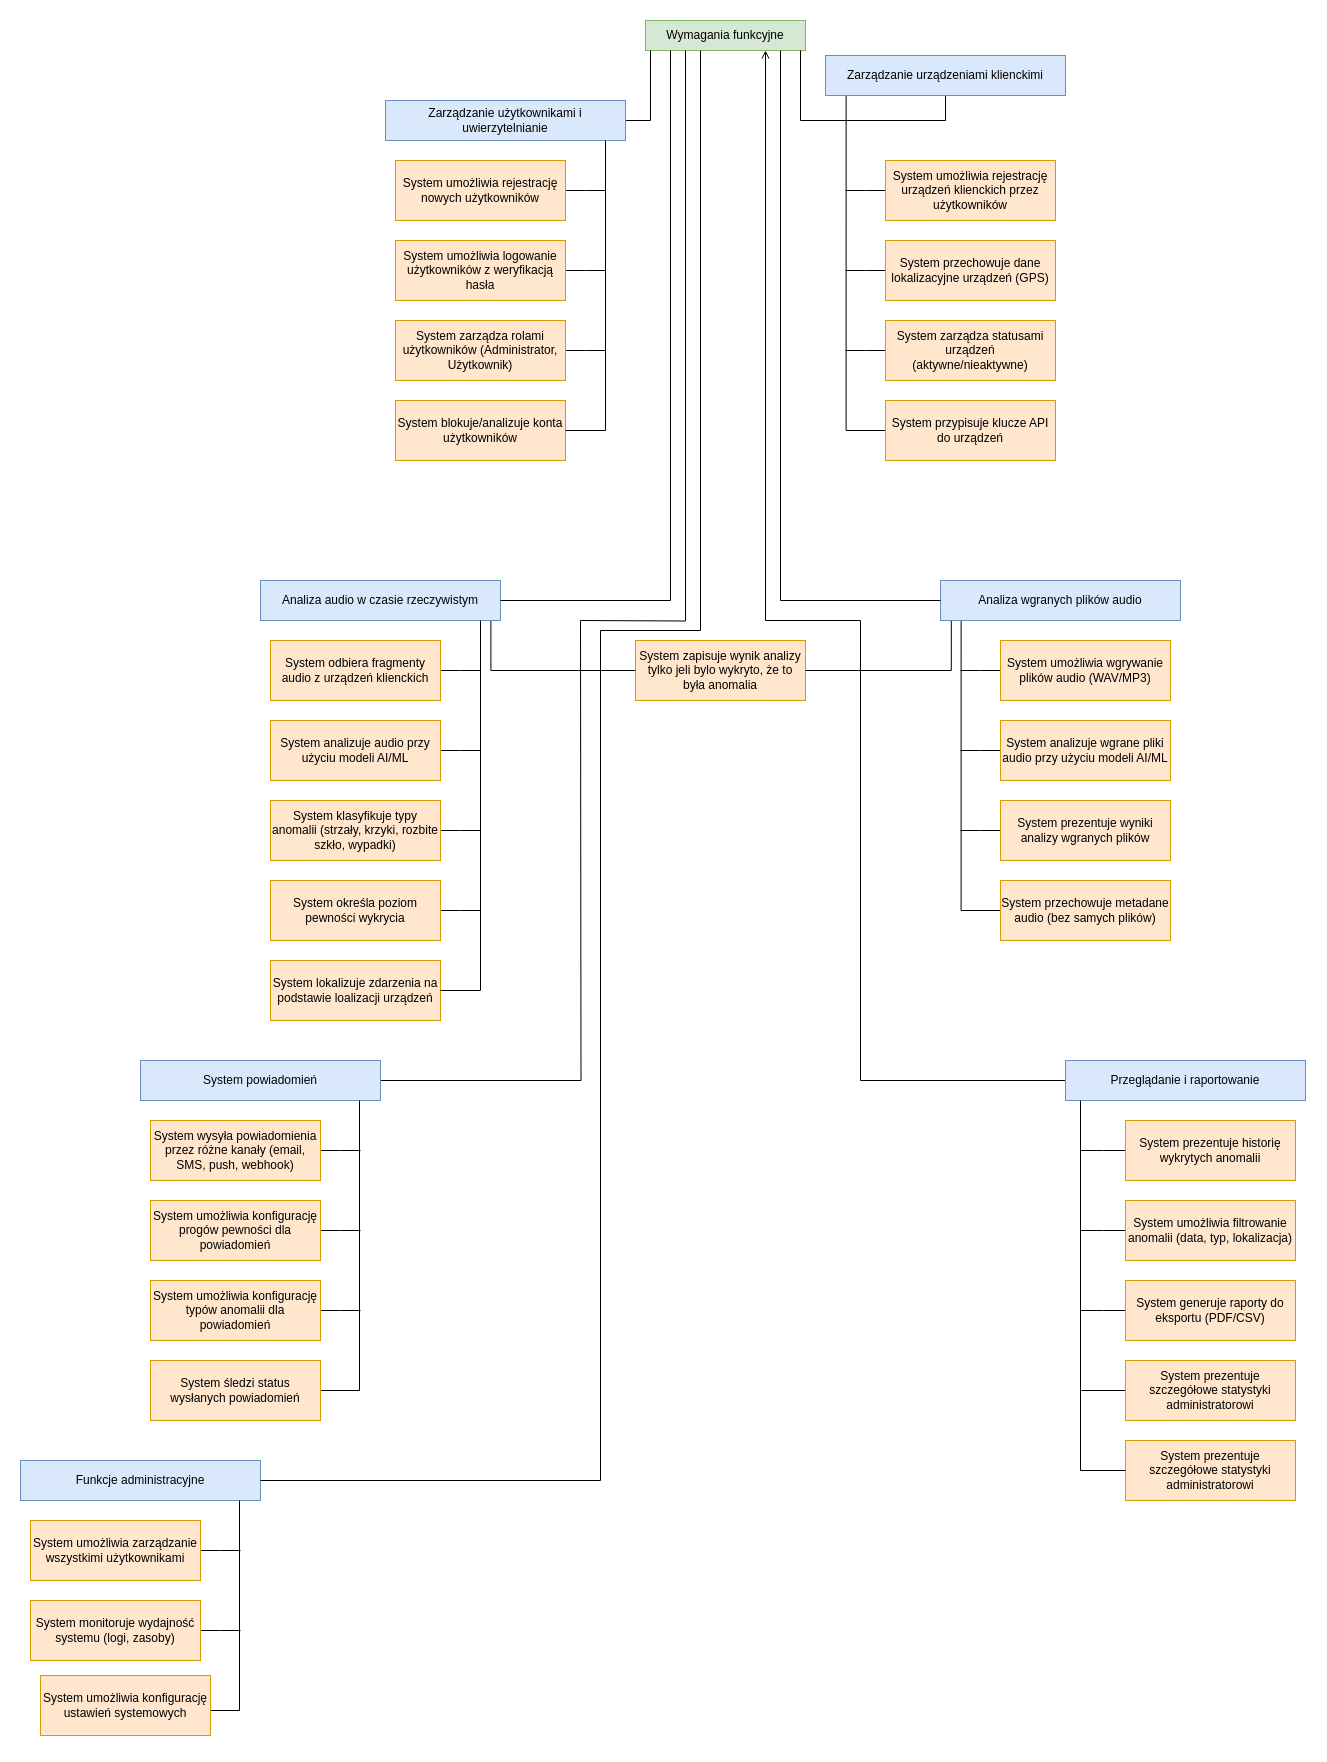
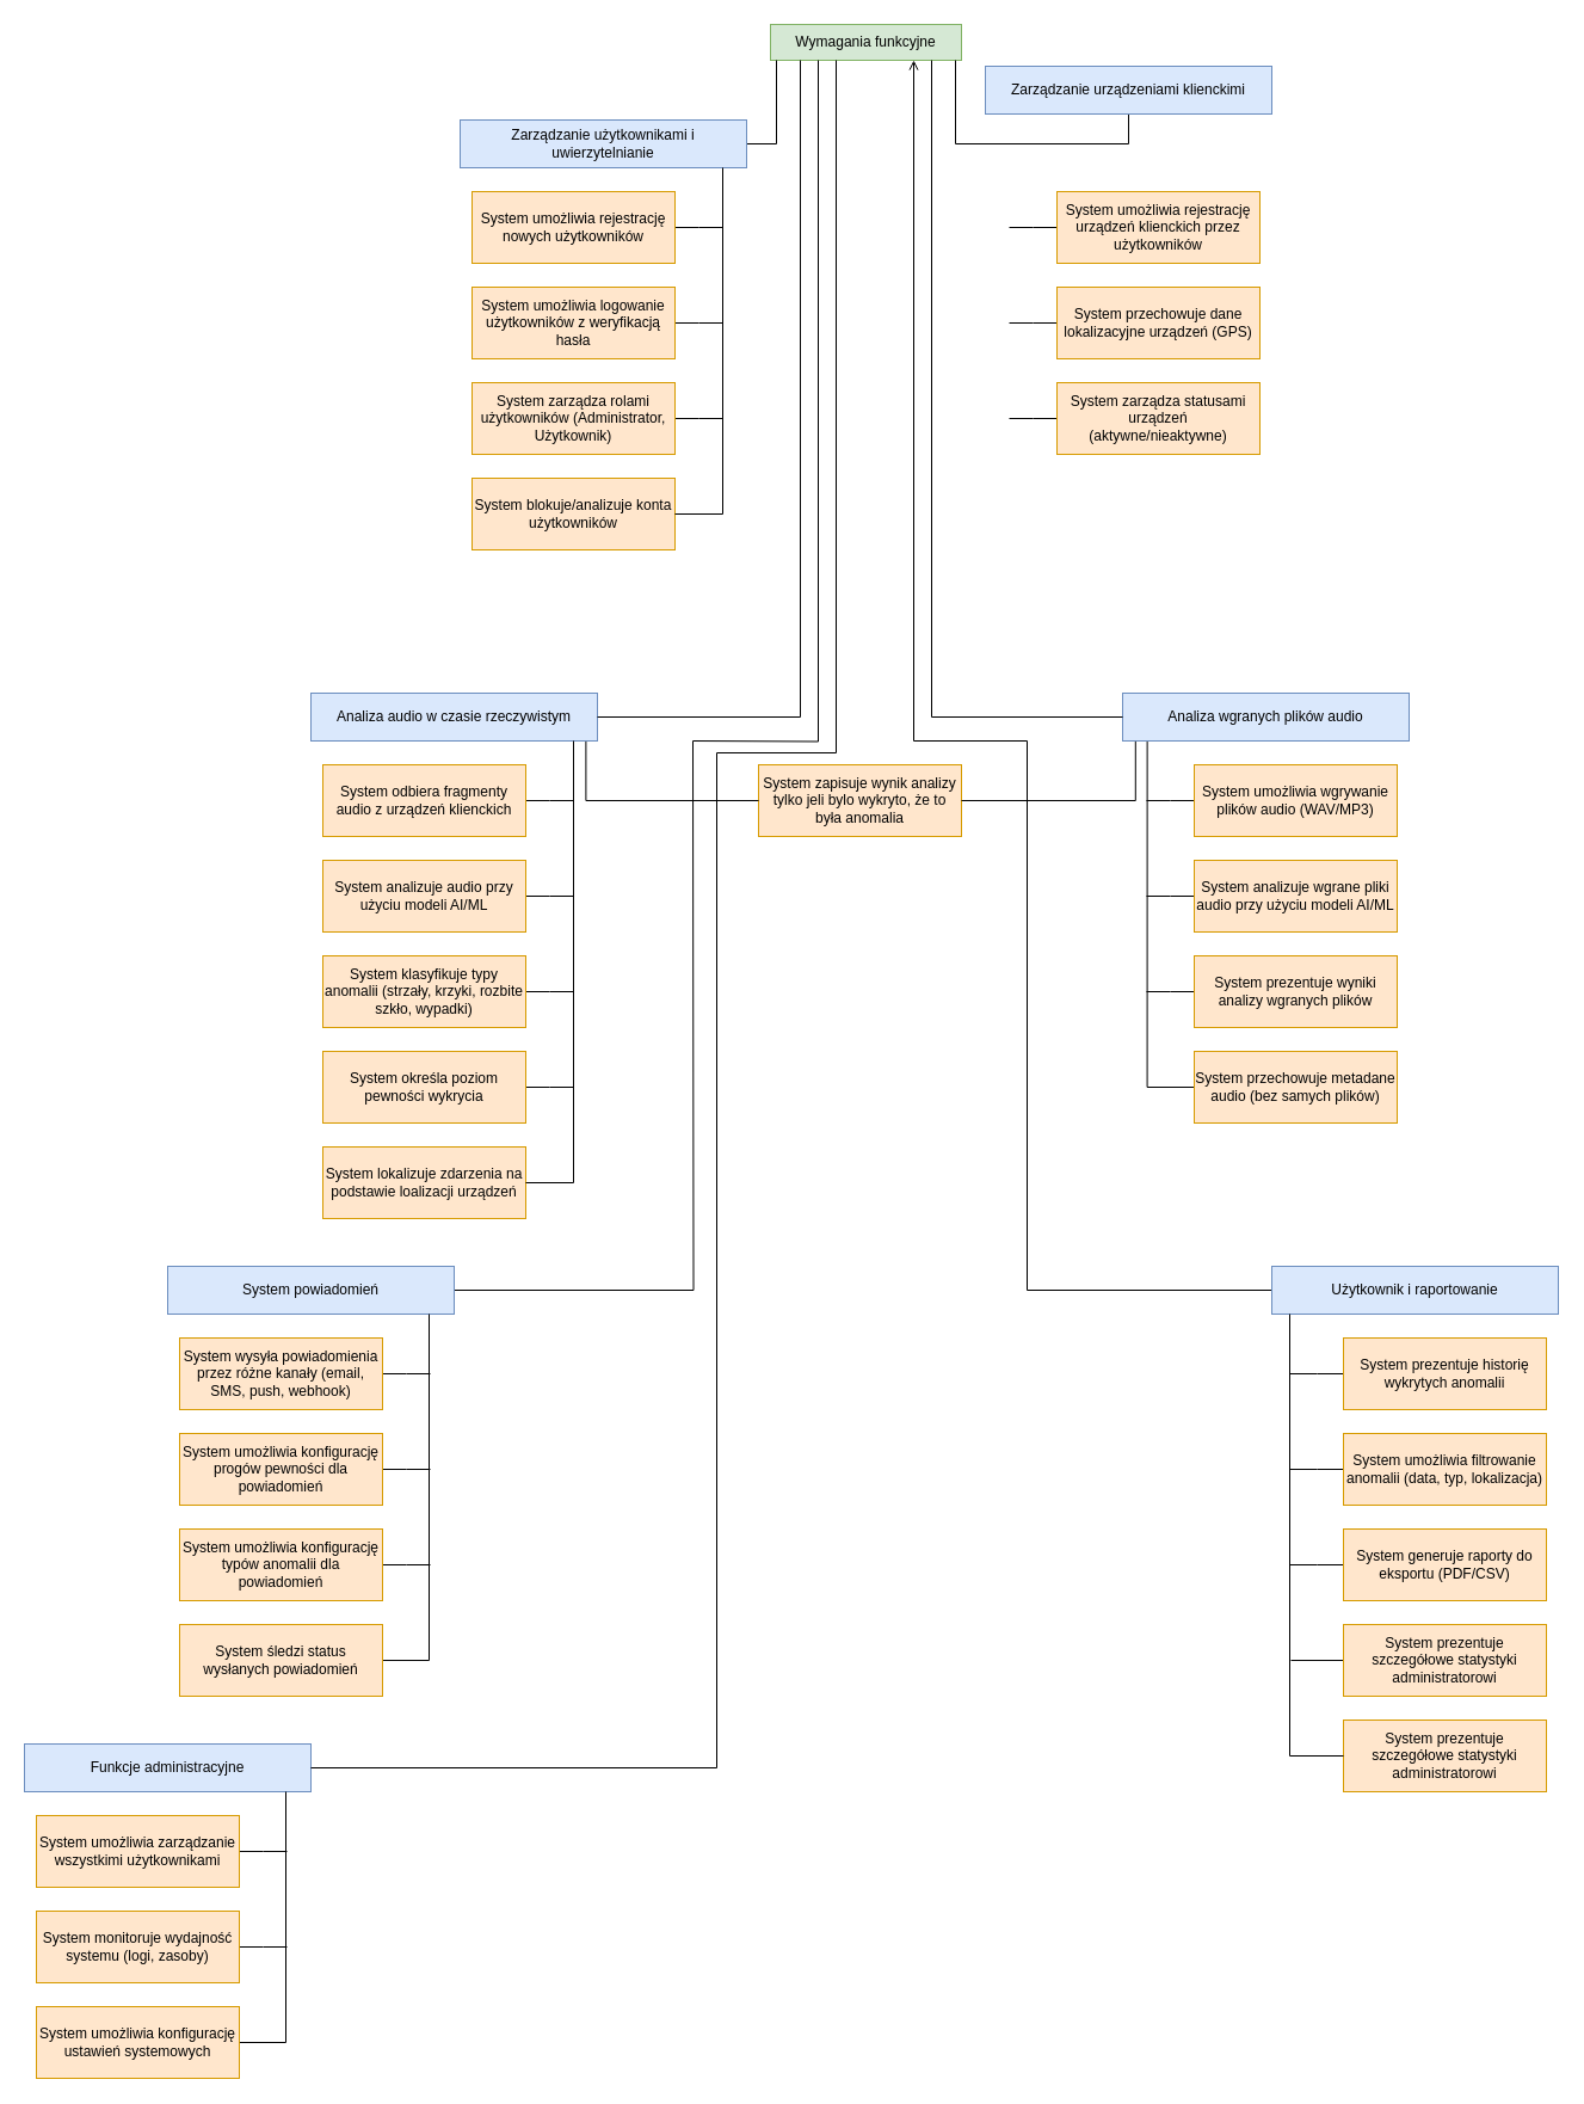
- <mxCell id="22" style="edgeStyle=orthogonalEdgeStyle;rounded=0;orthogonalLoop=1;jettySize=auto;html=1;endArrow=none;startFill=0;entryX=0.086;entryY=1.013;entryDx=0;entryDy=0;entryPerimeter=0;" parent="1" source="23" target="15" edge="1"><mxGeometry relative="1" as="geometry"><mxPoint x="845" y="430" as="targetPoint" /><Array as="points"><mxPoint x="846" y="430" /></Array></mxGeometry></mxCell>
- <mxCell id="23" value="System przypisuje klucze API do urządzeń" style="rounded=0;whiteSpace=wrap;html=1;fillColor=#ffe6cc;strokeColor=#d79b00;" parent="1" vertex="1"><mxGeometry x="885" y="400" width="170" height="60" as="geometry" /></mxCell>
- <mxCell id="61" value="Przeglądanie i raportowanie" style="rounded=0;whiteSpace=wrap;html=1;fillColor=#dae8fc;strokeColor=#6c8ebf;" parent="1" vertex="1"><mxGeometry x="1065" y="1060" width="240" height="40" as="geometry" /></mxCell>
+ <mxCell id="61" value="Użytkownik i raportowanie" style="rounded=0;whiteSpace=wrap;html=1;fillColor=#dae8fc;strokeColor=#6c8ebf;" parent="1" vertex="1"><mxGeometry x="1065" y="1060" width="240" height="40" as="geometry" /></mxCell>
- <mxCell id="78" value="System umożliwia konfigurację ustawień systemowych" style="rounded=0;whiteSpace=wrap;html=1;fillColor=#ffe6cc;strokeColor=#d79b00;" parent="1" vertex="1"><mxGeometry x="40" y="1675" width="170" height="60" as="geometry" /></mxCell>
+ <mxCell id="78" value="System umożliwia konfigurację ustawień systemowych" style="rounded=0;whiteSpace=wrap;html=1;fillColor=#ffe6cc;strokeColor=#d79b00;" parent="1" vertex="1"><mxGeometry x="30" y="1680" width="170" height="60" as="geometry" /></mxCell>
